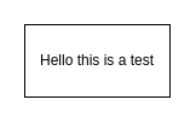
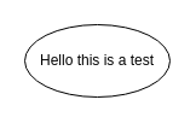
- <mxCell id="2" value="Hello this is a test" style="rounded=0;whiteSpace=wrap;html=1;" vertex="1" parent="1"><mxGeometry x="20" y="20" width="120" height="60" as="geometry" /></mxCell>
+ <mxCell id="2" value="Hello this is a test" style="ellipse;whiteSpace=wrap;html=1;" vertex="1" parent="1"><mxGeometry x="20" y="20" width="120" height="60" as="geometry" /></mxCell>
